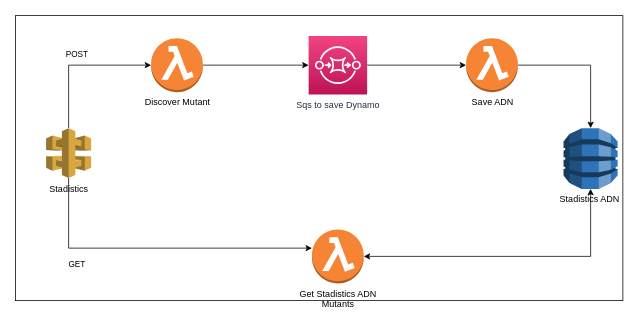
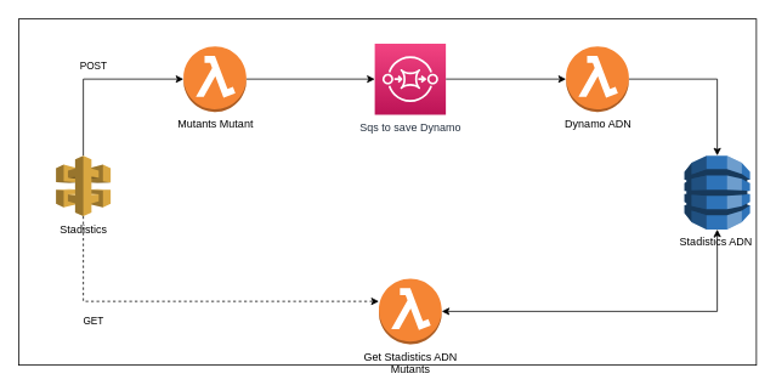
- <mxCell id="11" value="Discover Mutant" style="outlineConnect=0;dashed=0;verticalLabelPosition=bottom;verticalAlign=top;align=center;html=1;shape=mxgraph.aws3.lambda_function;fillColor=#F58534;gradientColor=none;" vertex="1" parent="1"><mxGeometry x="201" y="50" width="69" height="72" as="geometry" /></mxCell>
+ <mxCell id="11" value="Mutants Mutant" style="outlineConnect=0;dashed=0;verticalLabelPosition=bottom;verticalAlign=top;align=center;html=1;shape=mxgraph.aws3.lambda_function;fillColor=#F58534;gradientColor=none;" vertex="1" parent="1"><mxGeometry x="201" y="50" width="69" height="72" as="geometry" /></mxCell>
- <mxCell id="13" value="Save ADN" style="outlineConnect=0;dashed=0;verticalLabelPosition=bottom;verticalAlign=top;align=center;html=1;shape=mxgraph.aws3.lambda_function;fillColor=#F58534;gradientColor=none;" vertex="1" parent="1"><mxGeometry x="621" y="50" width="69" height="72" as="geometry" /></mxCell>
+ <mxCell id="13" value="Dynamo ADN" style="outlineConnect=0;dashed=0;verticalLabelPosition=bottom;verticalAlign=top;align=center;html=1;shape=mxgraph.aws3.lambda_function;fillColor=#F58534;gradientColor=none;" vertex="1" parent="1"><mxGeometry x="621" y="50" width="69" height="72" as="geometry" /></mxCell>
- <mxCell id="5" style="edgeStyle=orthogonalEdgeStyle;rounded=0;orthogonalLoop=1;jettySize=auto;html=1;" edge="1" parent="1" source="7" target="16"><mxGeometry relative="1" as="geometry"><Array as="points"><mxPoint x="91" y="330" /></Array></mxGeometry></mxCell>
+ <mxCell id="5" style="edgeStyle=orthogonalEdgeStyle;rounded=0;orthogonalLoop=1;jettySize=auto;html=1;dashed=1;" edge="1" parent="1" source="7" target="16"><mxGeometry relative="1" as="geometry"><Array as="points"><mxPoint x="91" y="330" /></Array></mxGeometry></mxCell>
